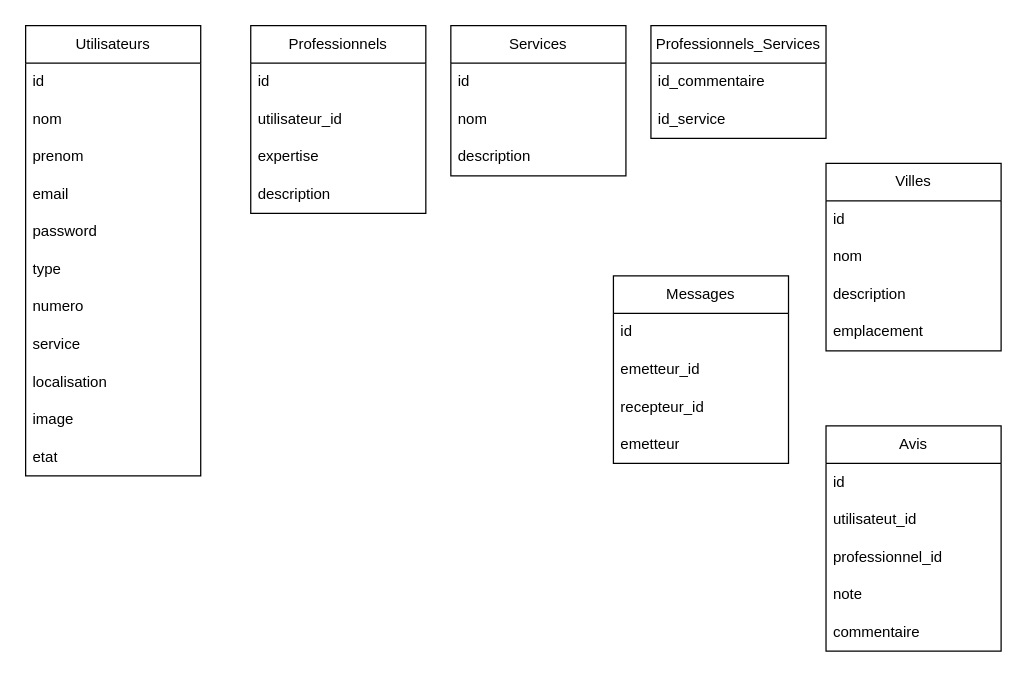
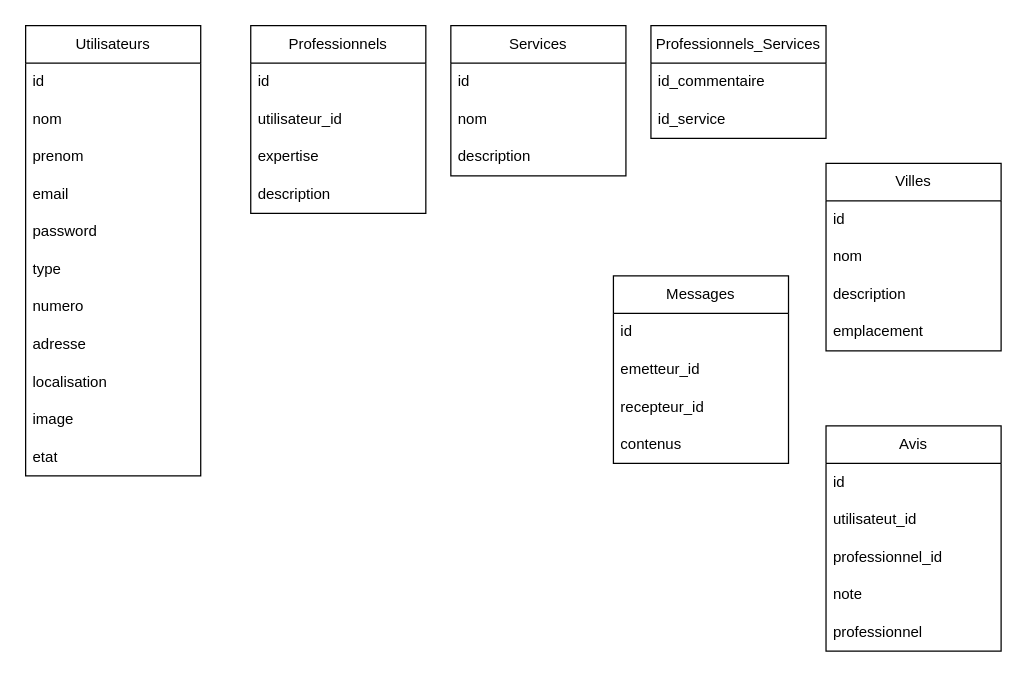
- <mxCell id="10" value="service" style="text;strokeColor=none;fillColor=none;align=left;verticalAlign=middle;spacingLeft=4;spacingRight=4;overflow=hidden;points=[[0,0.5],[1,0.5]];portConstraint=eastwest;rotatable=0;whiteSpace=wrap;html=1;" vertex="1" parent="2"><mxGeometry y="240" width="140" height="30" as="geometry" /></mxCell>
+ <mxCell id="10" value="adresse" style="text;strokeColor=none;fillColor=none;align=left;verticalAlign=middle;spacingLeft=4;spacingRight=4;overflow=hidden;points=[[0,0.5],[1,0.5]];portConstraint=eastwest;rotatable=0;whiteSpace=wrap;html=1;" vertex="1" parent="2"><mxGeometry y="240" width="140" height="30" as="geometry" /></mxCell>
- <mxCell id="36" value="emetteur" style="text;strokeColor=none;fillColor=none;align=left;verticalAlign=middle;spacingLeft=4;spacingRight=4;overflow=hidden;points=[[0,0.5],[1,0.5]];portConstraint=eastwest;rotatable=0;whiteSpace=wrap;html=1;" vertex="1" parent="32"><mxGeometry y="120" width="140" height="30" as="geometry" /></mxCell>
+ <mxCell id="36" value="contenus" style="text;strokeColor=none;fillColor=none;align=left;verticalAlign=middle;spacingLeft=4;spacingRight=4;overflow=hidden;points=[[0,0.5],[1,0.5]];portConstraint=eastwest;rotatable=0;whiteSpace=wrap;html=1;" vertex="1" parent="32"><mxGeometry y="120" width="140" height="30" as="geometry" /></mxCell>
- <mxCell id="31" value="commentaire" style="text;strokeColor=none;fillColor=none;align=left;verticalAlign=middle;spacingLeft=4;spacingRight=4;overflow=hidden;points=[[0,0.5],[1,0.5]];portConstraint=eastwest;rotatable=0;whiteSpace=wrap;html=1;" vertex="1" parent="26"><mxGeometry y="150" width="140" height="30" as="geometry" /></mxCell>
+ <mxCell id="31" value="professionnel" style="text;strokeColor=none;fillColor=none;align=left;verticalAlign=middle;spacingLeft=4;spacingRight=4;overflow=hidden;points=[[0,0.5],[1,0.5]];portConstraint=eastwest;rotatable=0;whiteSpace=wrap;html=1;" vertex="1" parent="26"><mxGeometry y="150" width="140" height="30" as="geometry" /></mxCell>
